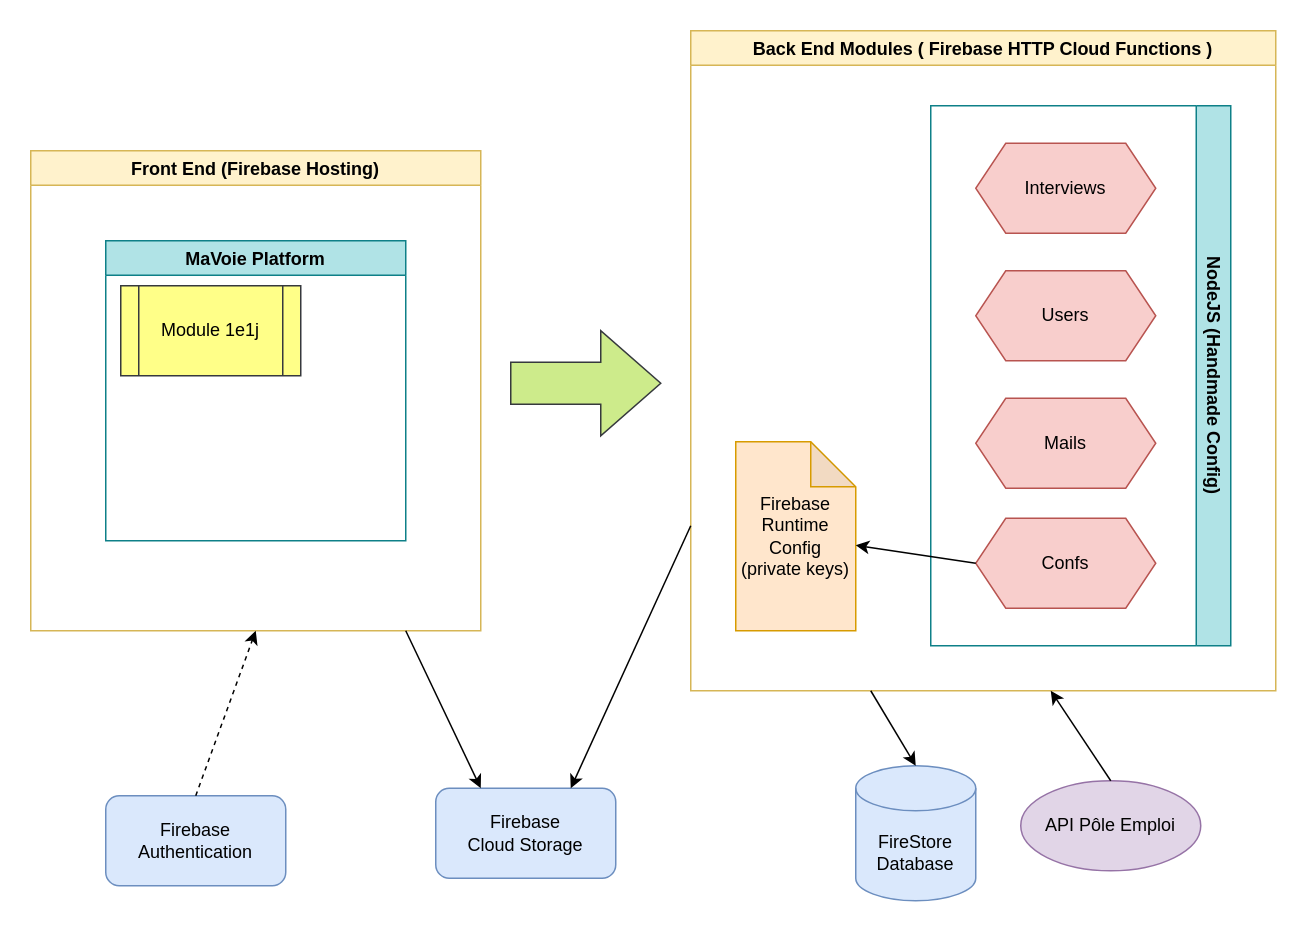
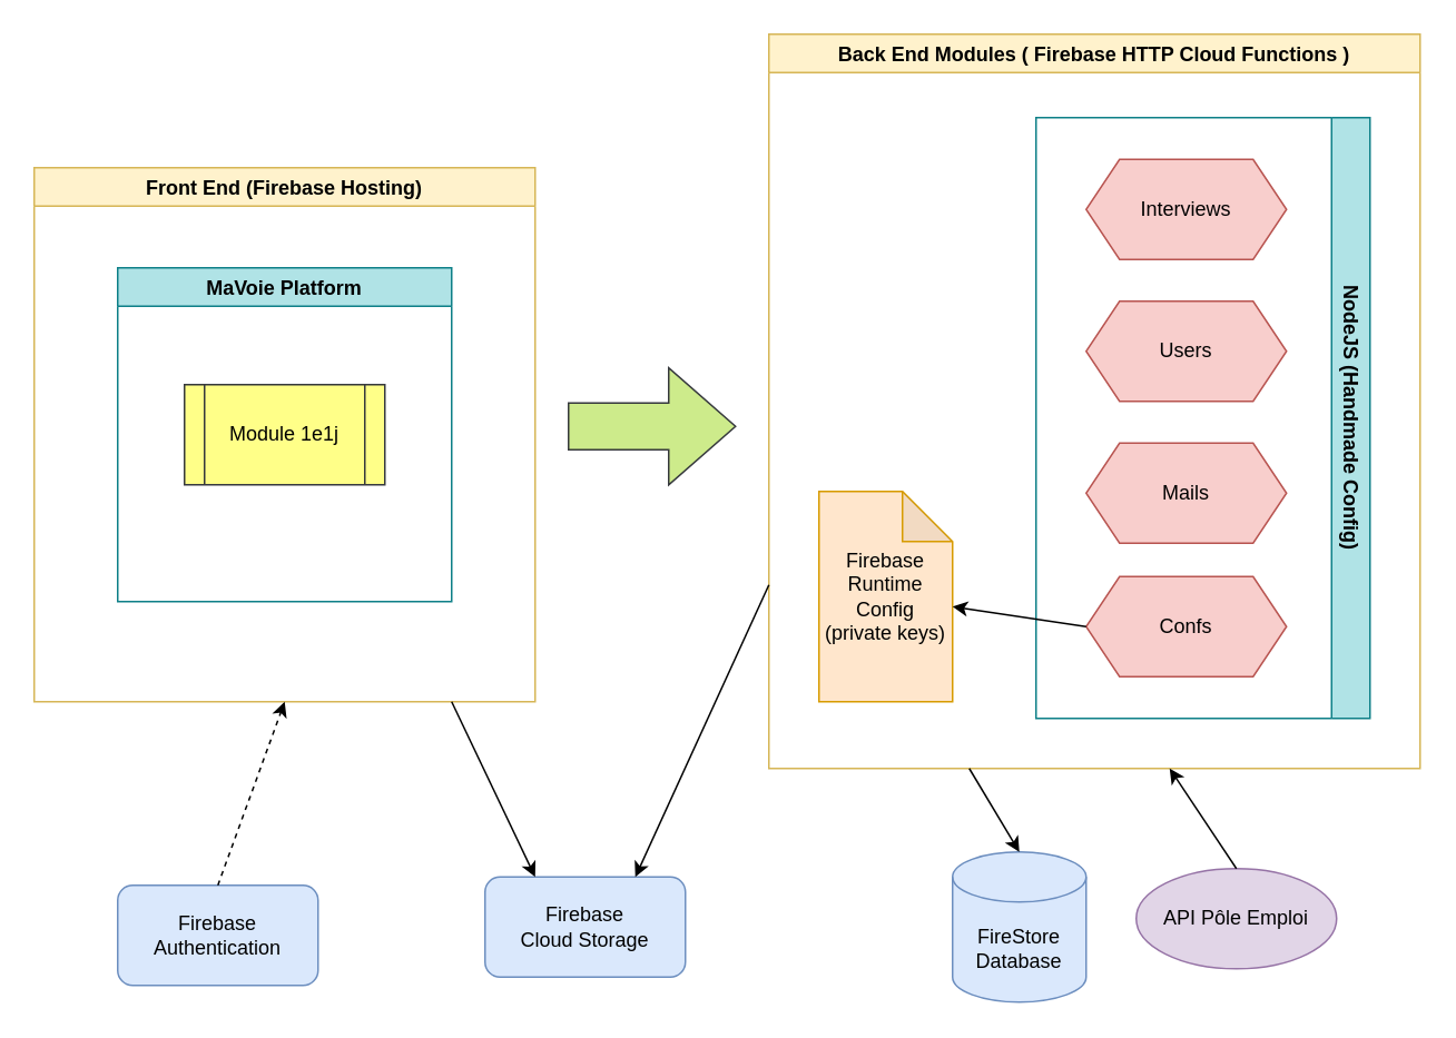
- <mxCell id="4" value="Module 1e1j" style="shape=process;whiteSpace=wrap;html=1;backgroundOutline=1;fillColor=#ffff88;strokeColor=#36393d;" vertex="1" parent="3"><mxGeometry x="10" y="30" width="120" height="60" as="geometry" /></mxCell>
+ <mxCell id="4" value="Module 1e1j" style="shape=process;whiteSpace=wrap;html=1;backgroundOutline=1;fillColor=#ffff88;strokeColor=#36393d;" vertex="1" parent="3"><mxGeometry x="40" y="70" width="120" height="60" as="geometry" /></mxCell>
